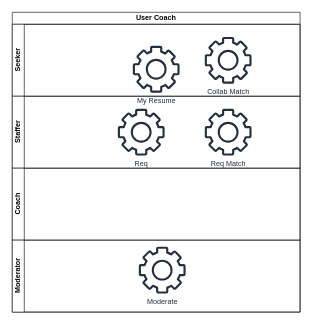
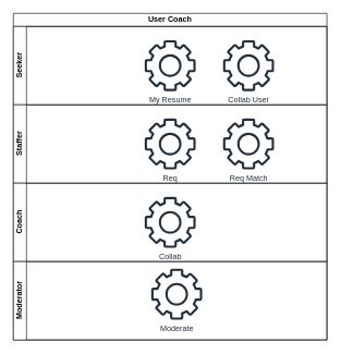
- <mxCell id="4" value="My Resume" style="sketch=0;outlineConnect=0;fontColor=#232F3E;gradientColor=none;fillColor=#232F3D;strokeColor=none;dashed=0;verticalLabelPosition=bottom;verticalAlign=top;align=center;html=1;fontSize=12;fontStyle=0;aspect=fixed;pointerEvents=1;shape=mxgraph.aws4.gear;" vertex="1" parent="3"><mxGeometry x="201" y="36" width="78" height="78" as="geometry" /></mxCell>
+ <mxCell id="4" value="My Resume" style="sketch=0;outlineConnect=0;fontColor=#232F3E;gradientColor=none;fillColor=#232F3D;strokeColor=none;dashed=0;verticalLabelPosition=bottom;verticalAlign=top;align=center;html=1;fontSize=12;fontStyle=0;aspect=fixed;pointerEvents=1;shape=mxgraph.aws4.gear;" vertex="1" parent="3"><mxGeometry x="201" y="21" width="78" height="78" as="geometry" /></mxCell>
- <mxCell id="5" value="Collab Match" style="sketch=0;outlineConnect=0;fontColor=#232F3E;gradientColor=none;fillColor=#232F3D;strokeColor=none;dashed=0;verticalLabelPosition=bottom;verticalAlign=top;align=center;html=1;fontSize=12;fontStyle=0;aspect=fixed;pointerEvents=1;shape=mxgraph.aws4.gear;" vertex="1" parent="3"><mxGeometry x="321" y="21" width="78" height="78" as="geometry" /></mxCell>
+ <mxCell id="5" value="Collab User" style="sketch=0;outlineConnect=0;fontColor=#232F3E;gradientColor=none;fillColor=#232F3D;strokeColor=none;dashed=0;verticalLabelPosition=bottom;verticalAlign=top;align=center;html=1;fontSize=12;fontStyle=0;aspect=fixed;pointerEvents=1;shape=mxgraph.aws4.gear;" vertex="1" parent="3"><mxGeometry x="321" y="21" width="78" height="78" as="geometry" /></mxCell>
- <mxCell id="7" value="Req" style="sketch=0;outlineConnect=0;fontColor=#232F3E;gradientColor=none;fillColor=#232F3D;strokeColor=none;dashed=0;verticalLabelPosition=bottom;verticalAlign=top;align=center;html=1;fontSize=12;fontStyle=0;aspect=fixed;pointerEvents=1;shape=mxgraph.aws4.gear;" vertex="1" parent="6"><mxGeometry x="176" y="21" width="78" height="78" as="geometry" /></mxCell>
+ <mxCell id="7" value="Req" style="sketch=0;outlineConnect=0;fontColor=#232F3E;gradientColor=none;fillColor=#232F3D;strokeColor=none;dashed=0;verticalLabelPosition=bottom;verticalAlign=top;align=center;html=1;fontSize=12;fontStyle=0;aspect=fixed;pointerEvents=1;shape=mxgraph.aws4.gear;" vertex="1" parent="6"><mxGeometry x="201" y="21" width="78" height="78" as="geometry" /></mxCell>
+ <mxCell id="10" value="Collab" style="sketch=0;outlineConnect=0;fontColor=#232F3E;gradientColor=none;fillColor=#232F3D;strokeColor=none;dashed=0;verticalLabelPosition=bottom;verticalAlign=top;align=center;html=1;fontSize=12;fontStyle=0;aspect=fixed;pointerEvents=1;shape=mxgraph.aws4.gear;" vertex="1" parent="9"><mxGeometry x="201" y="21" width="78" height="78" as="geometry" /></mxCell>
